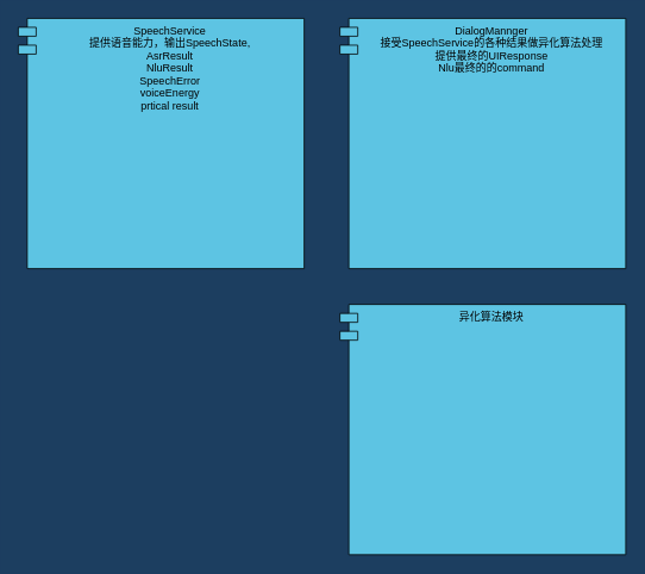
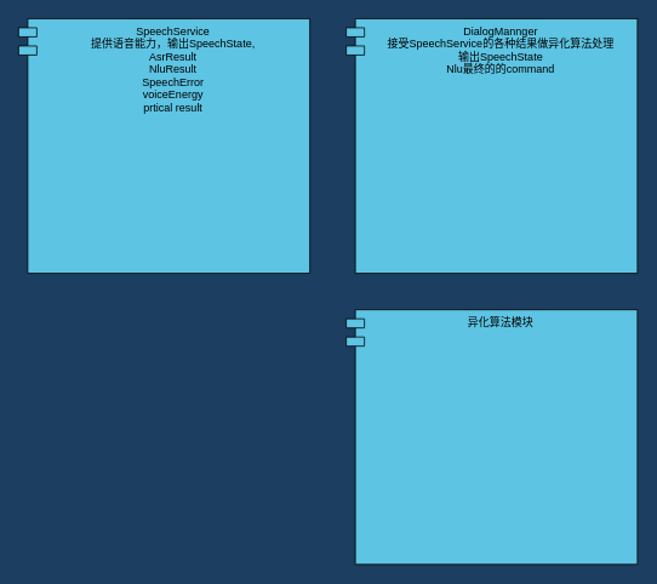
- <mxCell id="3" value="DialogMannger&#10;接受SpeechService的各种结果做异化算法处理&#10;提供最终的UIResponse&#10;Nlu最终的的command&#10;" style="shape=module;align=left;spacingLeft=20;align=center;verticalAlign=top;rounded=1;shadow=0;glass=0;sketch=0;strokeColor=#000000;fillColor=#5DC4E3;gradientColor=none;" vertex="1" parent="1"><mxGeometry x="380" y="20" width="320" height="280" as="geometry" /></mxCell>
+ <mxCell id="3" value="DialogMannger&#10;接受SpeechService的各种结果做异化算法处理&#10;输出SpeechState&#10;Nlu最终的的command&#10;" style="shape=module;align=left;spacingLeft=20;align=center;verticalAlign=top;rounded=1;shadow=0;glass=0;sketch=0;strokeColor=#000000;fillColor=#5DC4E3;gradientColor=none;" vertex="1" parent="1"><mxGeometry x="380" y="20" width="320" height="280" as="geometry" /></mxCell>
